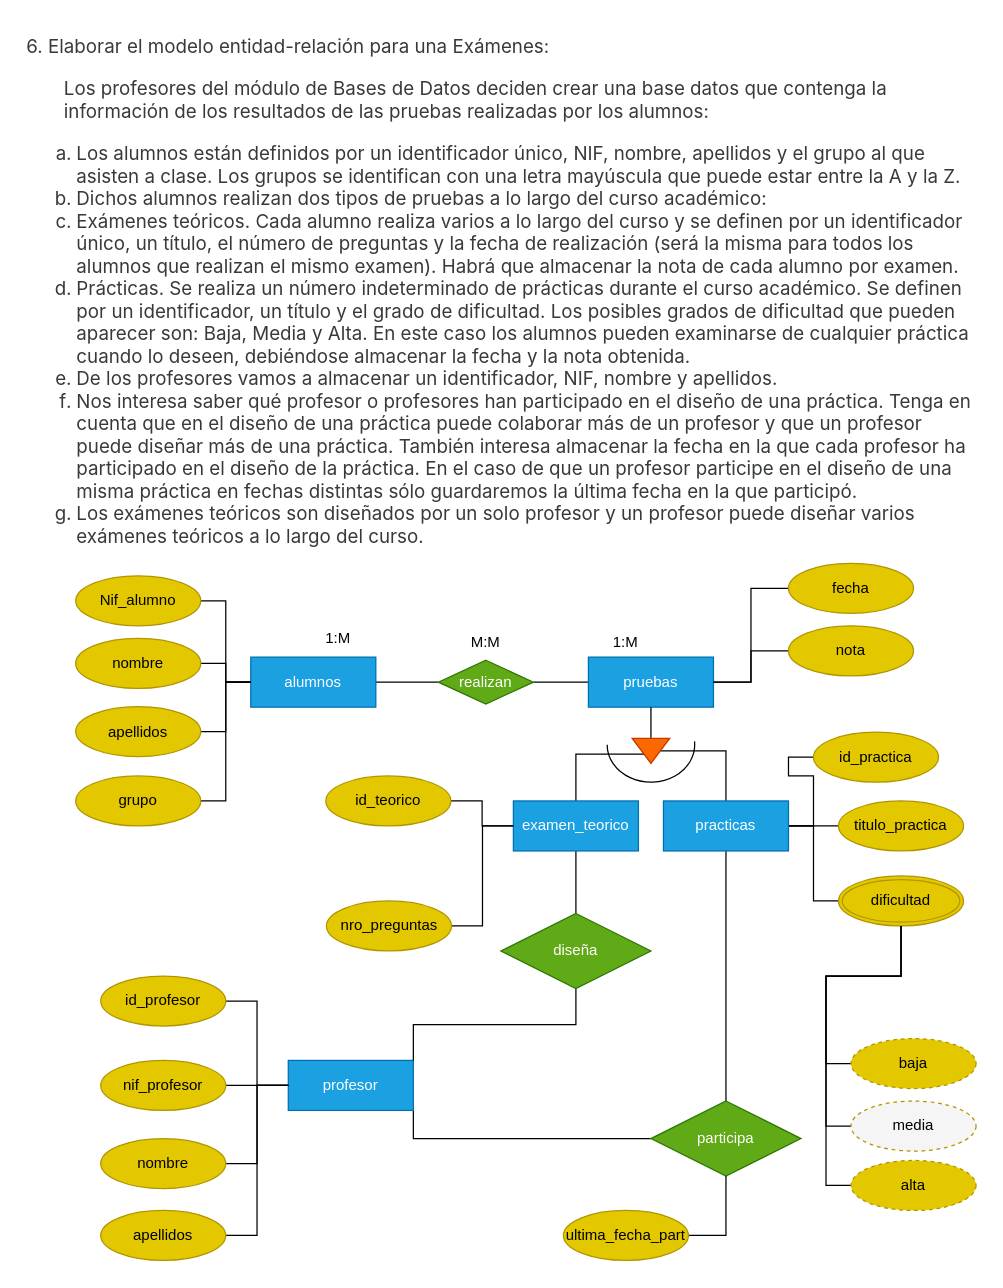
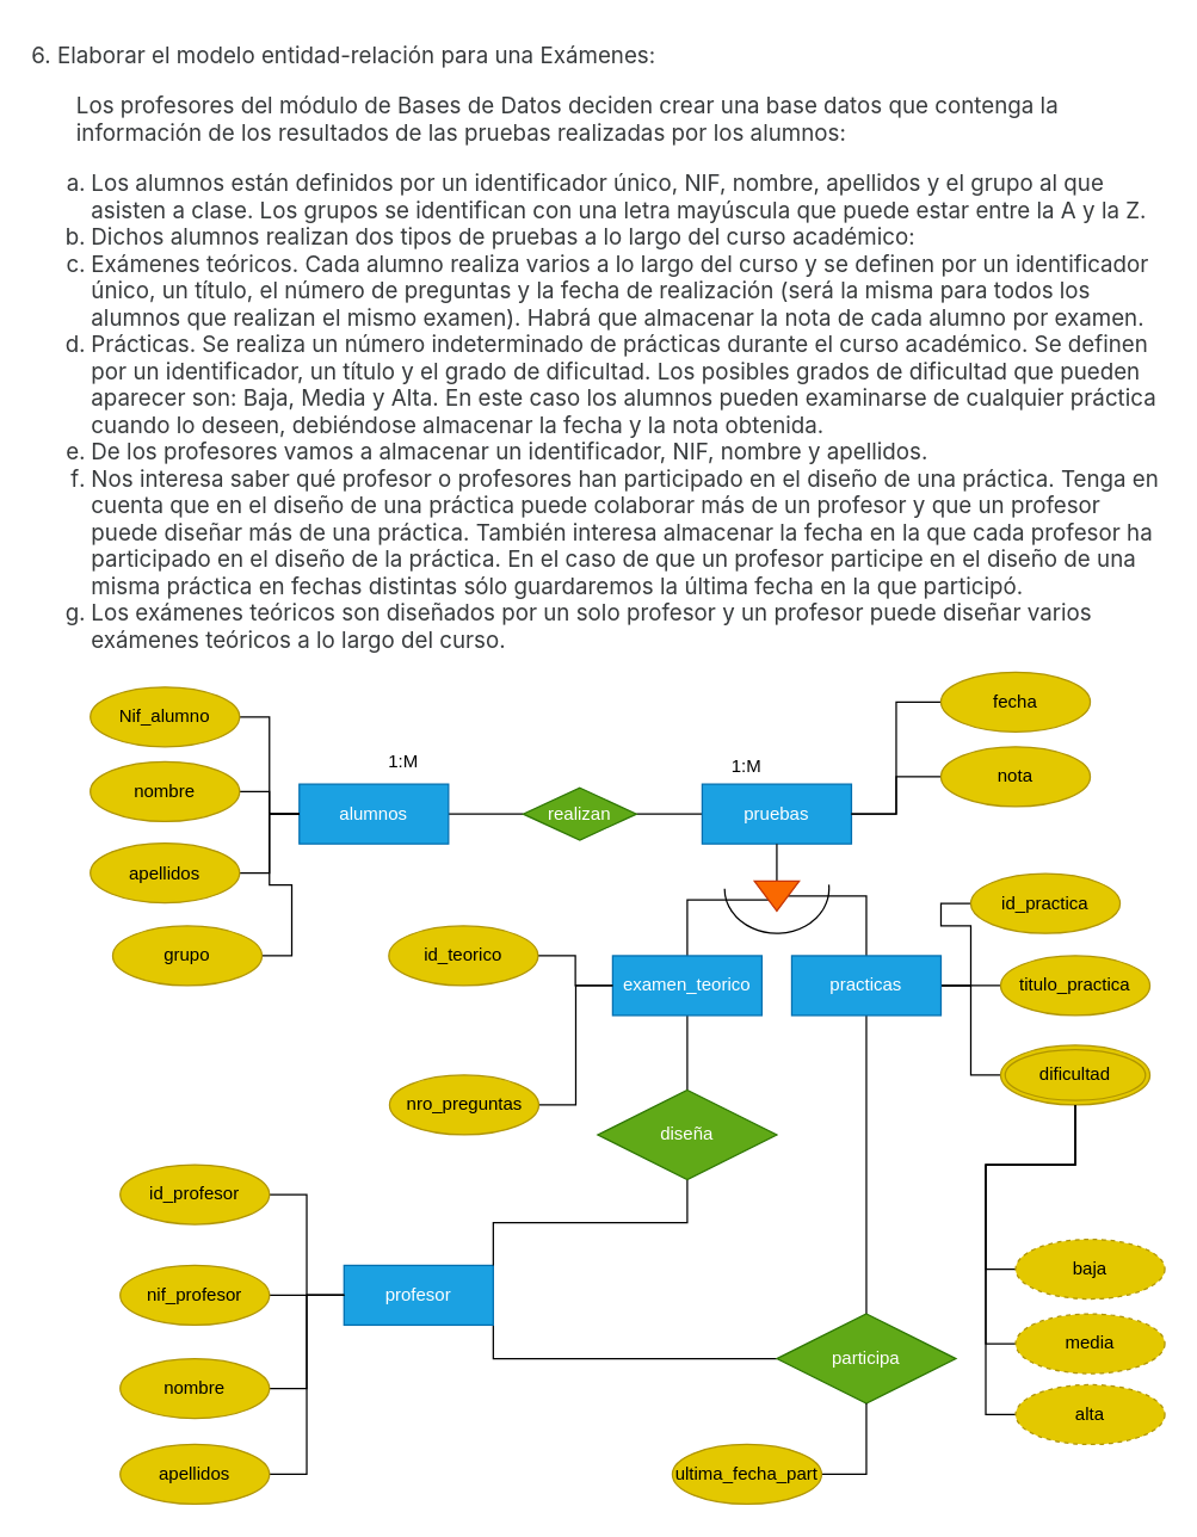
- <mxCell id="60" value="M:M" style="text;html=1;strokeColor=none;fillColor=none;align=center;verticalAlign=middle;whiteSpace=wrap;rounded=0;" vertex="1" parent="1"><mxGeometry x="358" y="497.5" width="60" height="30" as="geometry" /></mxCell>
- <mxCell id="12" value="grupo" style="ellipse;whiteSpace=wrap;html=1;align=center;fillColor=#e3c800;fontColor=#000000;strokeColor=#B09500;" vertex="1" parent="1"><mxGeometry x="60" y="620" width="100" height="40" as="geometry" /></mxCell>
+ <mxCell id="12" value="grupo" style="ellipse;whiteSpace=wrap;html=1;align=center;fillColor=#e3c800;fontColor=#000000;strokeColor=#B09500;" vertex="1" parent="1"><mxGeometry x="75" y="620" width="100" height="40" as="geometry" /></mxCell>
- <mxCell id="41" value="media" style="ellipse;whiteSpace=wrap;html=1;align=center;dashed=1;fillColor=#f5f5f5;fontColor=#000000;strokeColor=#B09500;" vertex="1" parent="1"><mxGeometry x="680" y="880" width="100" height="40" as="geometry" /></mxCell>
+ <mxCell id="41" value="media" style="ellipse;whiteSpace=wrap;html=1;align=center;dashed=1;fillColor=#e3c800;fontColor=#000000;strokeColor=#B09500;" vertex="1" parent="1"><mxGeometry x="680" y="880" width="100" height="40" as="geometry" /></mxCell>
